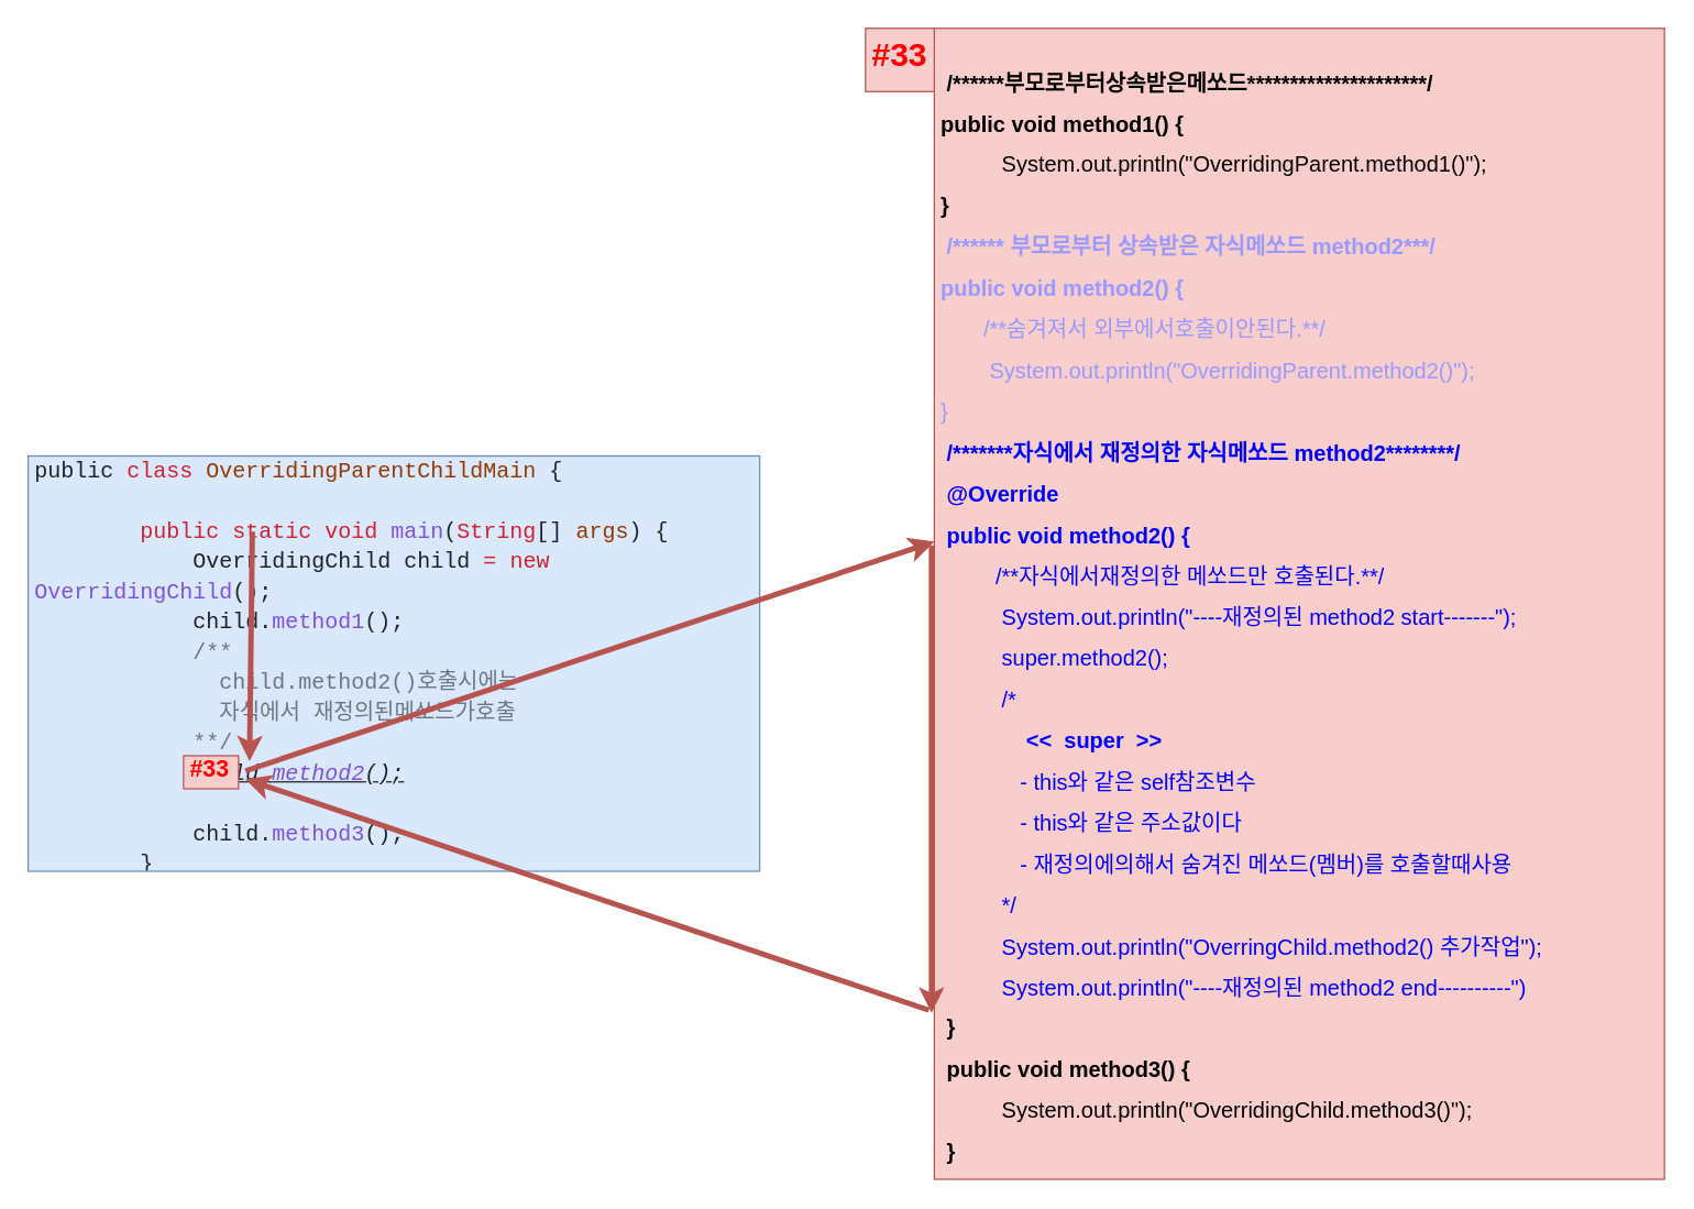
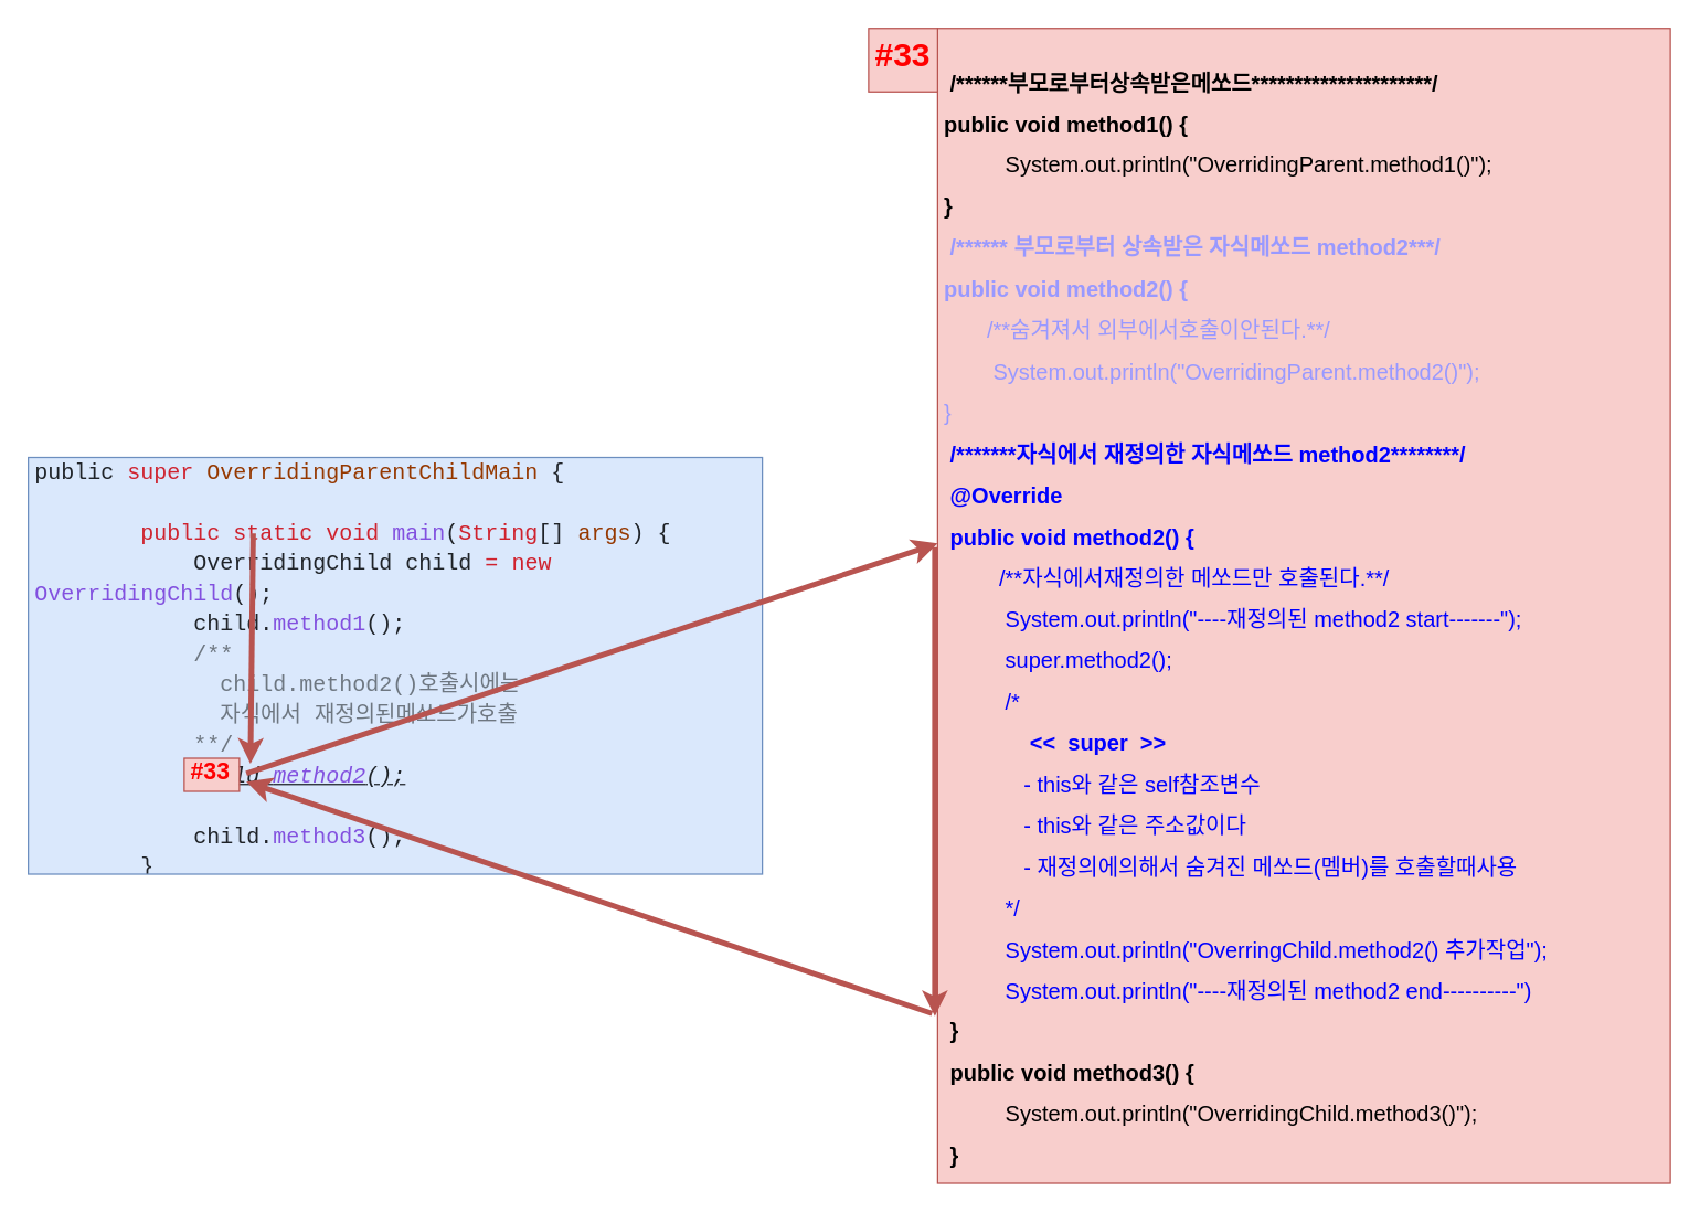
- <mxCell id="2" value="&lt;h1 style=&quot;font-size: 16px;&quot;&gt;&lt;div style=&quot;color: rgb(31, 35, 40); font-family: &amp;quot;D2 Coding&amp;quot;, Consolas, &amp;quot;Courier New&amp;quot;, monospace; font-size: 16px; line-height: 22px;&quot;&gt;&lt;div style=&quot;font-weight: normal; font-size: 16px;&quot;&gt;public &lt;span style=&quot;color: rgb(207, 34, 46); font-size: 16px;&quot;&gt;class&lt;/span&gt; &lt;span style=&quot;color: rgb(149, 56, 0); font-size: 16px;&quot;&gt;OverridingParentChildMain&lt;/span&gt; {&lt;/div&gt;&lt;br style=&quot;font-size: 16px;&quot;&gt;&lt;div style=&quot;font-weight: normal; font-size: 16px;&quot;&gt;&amp;nbsp; &amp;nbsp; &amp;nbsp; &amp;nbsp; &lt;span style=&quot;color: rgb(207, 34, 46); font-size: 16px;&quot;&gt;public&lt;/span&gt; &lt;span style=&quot;color: rgb(207, 34, 46); font-size: 16px;&quot;&gt;static&lt;/span&gt; &lt;span style=&quot;color: rgb(207, 34, 46); font-size: 16px;&quot;&gt;void&lt;/span&gt; &lt;span style=&quot;color: rgb(130, 80, 223); font-size: 16px;&quot;&gt;main&lt;/span&gt;(&lt;span style=&quot;color: rgb(207, 34, 46); font-size: 16px;&quot;&gt;String&lt;/span&gt;[] &lt;span style=&quot;color: rgb(149, 56, 0); font-size: 16px;&quot;&gt;args&lt;/span&gt;) {&lt;/div&gt;&lt;div style=&quot;font-weight: normal; font-size: 16px;&quot;&gt;&amp;nbsp; &amp;nbsp; &amp;nbsp; &amp;nbsp; &amp;nbsp; &amp;nbsp; OverridingChild&lt;span style=&quot;color: rgb(149, 56, 0); font-size: 16px;&quot;&gt; &lt;/span&gt;child&lt;span style=&quot;color: rgb(149, 56, 0); font-size: 16px;&quot;&gt; &lt;/span&gt;&lt;span style=&quot;color: rgb(207, 34, 46); font-size: 16px;&quot;&gt;=&lt;/span&gt; &lt;span style=&quot;color: rgb(207, 34, 46); font-size: 16px;&quot;&gt;new&lt;/span&gt; &lt;span style=&quot;color: rgb(130, 80, 223); font-size: 16px;&quot;&gt;OverridingChild&lt;/span&gt;();&lt;/div&gt;&lt;div style=&quot;font-weight: normal; font-size: 16px;&quot;&gt;&amp;nbsp; &amp;nbsp; &amp;nbsp; &amp;nbsp; &amp;nbsp; &amp;nbsp; child.&lt;span style=&quot;color: rgb(130, 80, 223); font-size: 16px;&quot;&gt;method1&lt;/span&gt;();&lt;/div&gt;&lt;div style=&quot;font-weight: normal; font-size: 16px;&quot;&gt;&amp;nbsp; &amp;nbsp; &amp;nbsp; &amp;nbsp; &amp;nbsp; &amp;nbsp; &lt;span style=&quot;color: rgb(110, 119, 129); font-size: 16px;&quot;&gt;/**&lt;/span&gt;&lt;/div&gt;&lt;div style=&quot;font-weight: normal; font-size: 16px;&quot;&gt;&lt;span style=&quot;color: rgb(110, 119, 129); font-size: 16px;&quot;&gt;&amp;nbsp; &amp;nbsp; &amp;nbsp; &amp;nbsp; &amp;nbsp; &amp;nbsp; &amp;nbsp; child.method2()호출시에는&amp;nbsp;&lt;/span&gt;&lt;/div&gt;&lt;div style=&quot;font-weight: normal; font-size: 16px;&quot;&gt;&lt;span style=&quot;color: rgb(110, 119, 129); font-size: 16px;&quot;&gt;&amp;nbsp; &amp;nbsp; &amp;nbsp; &amp;nbsp; &amp;nbsp; &amp;nbsp; &amp;nbsp; 자식에서 재정의된메쏘드가호출&lt;/span&gt;&lt;/div&gt;&lt;div style=&quot;font-weight: normal; font-size: 16px;&quot;&gt;&lt;span style=&quot;color: rgb(110, 119, 129); font-size: 16px;&quot;&gt;&amp;nbsp; &amp;nbsp; &amp;nbsp; &amp;nbsp; &amp;nbsp; &amp;nbsp; **/&lt;/span&gt;&lt;/div&gt;&lt;div style=&quot;font-size: 16px;&quot;&gt;&lt;span style=&quot;font-weight: normal;&quot;&gt;&amp;nbsp; &amp;nbsp; &amp;nbsp; &amp;nbsp; &amp;nbsp; &amp;nbsp; &lt;/span&gt;&lt;u style=&quot;&quot;&gt;&lt;i style=&quot;font-weight: normal;&quot;&gt;child.&lt;span style=&quot;color: rgb(130, 80, 223); font-size: 16px;&quot;&gt;method2&lt;/span&gt;();&lt;/i&gt;&lt;/u&gt;&lt;/div&gt;&lt;div style=&quot;font-size: 16px;&quot;&gt;&lt;u style=&quot;&quot;&gt;&lt;i style=&quot;font-weight: normal;&quot;&gt;&lt;br&gt;&lt;/i&gt;&lt;/u&gt;&lt;/div&gt;&lt;div style=&quot;font-weight: normal; font-size: 16px;&quot;&gt;&amp;nbsp; &amp;nbsp; &amp;nbsp; &amp;nbsp; &amp;nbsp; &amp;nbsp; child.&lt;span style=&quot;color: rgb(130, 80, 223); font-size: 16px;&quot;&gt;method3&lt;/span&gt;();&lt;/div&gt;&lt;div style=&quot;font-weight: normal; font-size: 16px;&quot;&gt;&amp;nbsp; &amp;nbsp; &amp;nbsp; &amp;nbsp; }&lt;/div&gt;&lt;div style=&quot;font-weight: normal; font-size: 16px;&quot;&gt;&amp;nbsp; &amp;nbsp; }&lt;/div&gt;&lt;/div&gt;&lt;/h1&gt;" style="text;html=1;spacing=5;spacingTop=-20;whiteSpace=wrap;overflow=hidden;rounded=0;fillColor=#dae8fc;strokeColor=#6c8ebf;fontSize=16;" parent="1" vertex="1"><mxGeometry x="20" y="331" width="532" height="302" as="geometry" /></mxCell>
+ <mxCell id="2" value="&lt;h1 style=&quot;font-size: 16px;&quot;&gt;&lt;div style=&quot;color: rgb(31, 35, 40); font-family: &amp;quot;D2 Coding&amp;quot;, Consolas, &amp;quot;Courier New&amp;quot;, monospace; font-size: 16px; line-height: 22px;&quot;&gt;&lt;div style=&quot;font-weight: normal; font-size: 16px;&quot;&gt;public &lt;span style=&quot;color: rgb(207, 34, 46); font-size: 16px;&quot;&gt;super&lt;/span&gt; &lt;span style=&quot;color: rgb(149, 56, 0); font-size: 16px;&quot;&gt;OverridingParentChildMain&lt;/span&gt; {&lt;/div&gt;&lt;br style=&quot;font-size: 16px;&quot;&gt;&lt;div style=&quot;font-weight: normal; font-size: 16px;&quot;&gt;&amp;nbsp; &amp;nbsp; &amp;nbsp; &amp;nbsp; &lt;span style=&quot;color: rgb(207, 34, 46); font-size: 16px;&quot;&gt;public&lt;/span&gt; &lt;span style=&quot;color: rgb(207, 34, 46); font-size: 16px;&quot;&gt;static&lt;/span&gt; &lt;span style=&quot;color: rgb(207, 34, 46); font-size: 16px;&quot;&gt;void&lt;/span&gt; &lt;span style=&quot;color: rgb(130, 80, 223); font-size: 16px;&quot;&gt;main&lt;/span&gt;(&lt;span style=&quot;color: rgb(207, 34, 46); font-size: 16px;&quot;&gt;String&lt;/span&gt;[] &lt;span style=&quot;color: rgb(149, 56, 0); font-size: 16px;&quot;&gt;args&lt;/span&gt;) {&lt;/div&gt;&lt;div style=&quot;font-weight: normal; font-size: 16px;&quot;&gt;&amp;nbsp; &amp;nbsp; &amp;nbsp; &amp;nbsp; &amp;nbsp; &amp;nbsp; OverridingChild&lt;span style=&quot;color: rgb(149, 56, 0); font-size: 16px;&quot;&gt; &lt;/span&gt;child&lt;span style=&quot;color: rgb(149, 56, 0); font-size: 16px;&quot;&gt; &lt;/span&gt;&lt;span style=&quot;color: rgb(207, 34, 46); font-size: 16px;&quot;&gt;=&lt;/span&gt; &lt;span style=&quot;color: rgb(207, 34, 46); font-size: 16px;&quot;&gt;new&lt;/span&gt; &lt;span style=&quot;color: rgb(130, 80, 223); font-size: 16px;&quot;&gt;OverridingChild&lt;/span&gt;();&lt;/div&gt;&lt;div style=&quot;font-weight: normal; font-size: 16px;&quot;&gt;&amp;nbsp; &amp;nbsp; &amp;nbsp; &amp;nbsp; &amp;nbsp; &amp;nbsp; child.&lt;span style=&quot;color: rgb(130, 80, 223); font-size: 16px;&quot;&gt;method1&lt;/span&gt;();&lt;/div&gt;&lt;div style=&quot;font-weight: normal; font-size: 16px;&quot;&gt;&amp;nbsp; &amp;nbsp; &amp;nbsp; &amp;nbsp; &amp;nbsp; &amp;nbsp; &lt;span style=&quot;color: rgb(110, 119, 129); font-size: 16px;&quot;&gt;/**&lt;/span&gt;&lt;/div&gt;&lt;div style=&quot;font-weight: normal; font-size: 16px;&quot;&gt;&lt;span style=&quot;color: rgb(110, 119, 129); font-size: 16px;&quot;&gt;&amp;nbsp; &amp;nbsp; &amp;nbsp; &amp;nbsp; &amp;nbsp; &amp;nbsp; &amp;nbsp; child.method2()호출시에는&amp;nbsp;&lt;/span&gt;&lt;/div&gt;&lt;div style=&quot;font-weight: normal; font-size: 16px;&quot;&gt;&lt;span style=&quot;color: rgb(110, 119, 129); font-size: 16px;&quot;&gt;&amp;nbsp; &amp;nbsp; &amp;nbsp; &amp;nbsp; &amp;nbsp; &amp;nbsp; &amp;nbsp; 자식에서 재정의된메쏘드가호출&lt;/span&gt;&lt;/div&gt;&lt;div style=&quot;font-weight: normal; font-size: 16px;&quot;&gt;&lt;span style=&quot;color: rgb(110, 119, 129); font-size: 16px;&quot;&gt;&amp;nbsp; &amp;nbsp; &amp;nbsp; &amp;nbsp; &amp;nbsp; &amp;nbsp; **/&lt;/span&gt;&lt;/div&gt;&lt;div style=&quot;font-size: 16px;&quot;&gt;&lt;span style=&quot;font-weight: normal;&quot;&gt;&amp;nbsp; &amp;nbsp; &amp;nbsp; &amp;nbsp; &amp;nbsp; &amp;nbsp; &lt;/span&gt;&lt;u style=&quot;&quot;&gt;&lt;i style=&quot;font-weight: normal;&quot;&gt;child.&lt;span style=&quot;color: rgb(130, 80, 223); font-size: 16px;&quot;&gt;method2&lt;/span&gt;();&lt;/i&gt;&lt;/u&gt;&lt;/div&gt;&lt;div style=&quot;font-size: 16px;&quot;&gt;&lt;u style=&quot;&quot;&gt;&lt;i style=&quot;font-weight: normal;&quot;&gt;&lt;br&gt;&lt;/i&gt;&lt;/u&gt;&lt;/div&gt;&lt;div style=&quot;font-weight: normal; font-size: 16px;&quot;&gt;&amp;nbsp; &amp;nbsp; &amp;nbsp; &amp;nbsp; &amp;nbsp; &amp;nbsp; child.&lt;span style=&quot;color: rgb(130, 80, 223); font-size: 16px;&quot;&gt;method3&lt;/span&gt;();&lt;/div&gt;&lt;div style=&quot;font-weight: normal; font-size: 16px;&quot;&gt;&amp;nbsp; &amp;nbsp; &amp;nbsp; &amp;nbsp; }&lt;/div&gt;&lt;div style=&quot;font-weight: normal; font-size: 16px;&quot;&gt;&amp;nbsp; &amp;nbsp; }&lt;/div&gt;&lt;/div&gt;&lt;/h1&gt;" style="text;html=1;spacing=5;spacingTop=-20;whiteSpace=wrap;overflow=hidden;rounded=0;fillColor=#dae8fc;strokeColor=#6c8ebf;fontSize=16;" parent="1" vertex="1"><mxGeometry x="20" y="331" width="532" height="302" as="geometry" /></mxCell>
